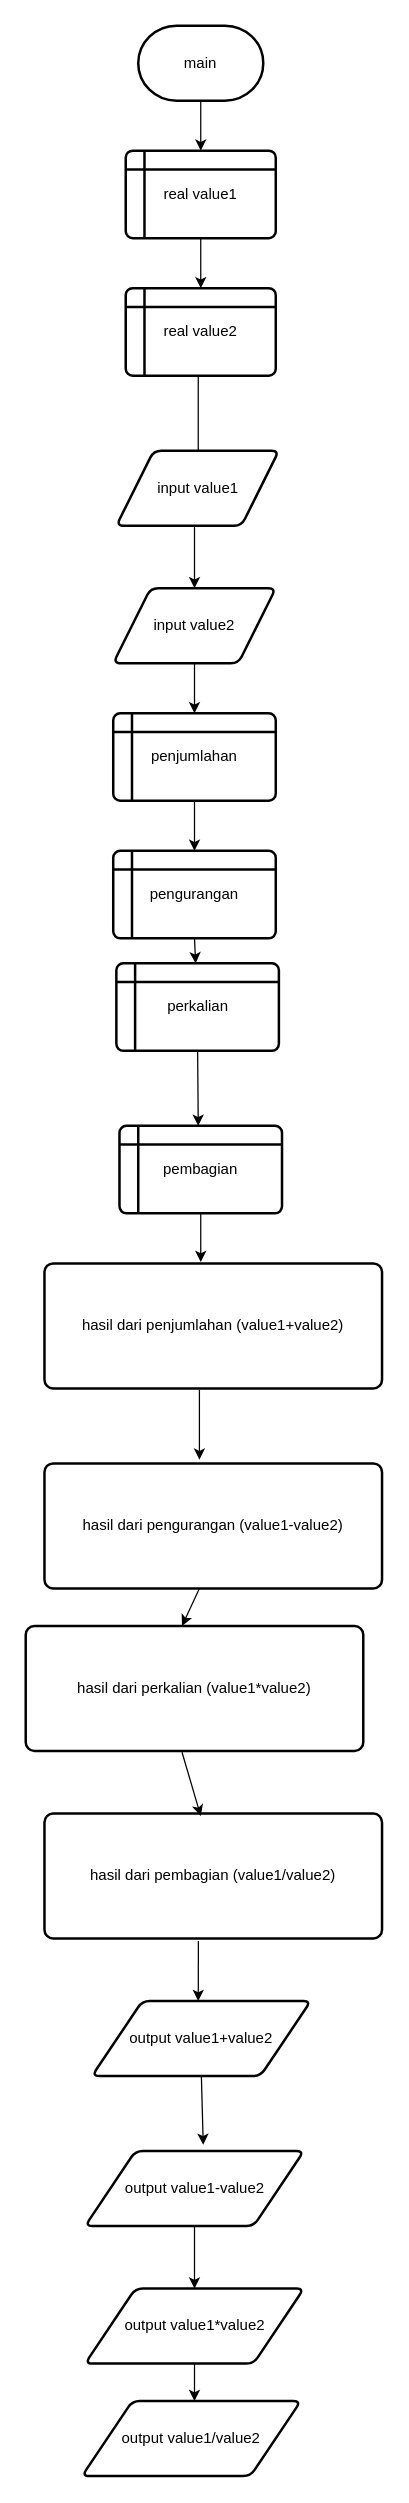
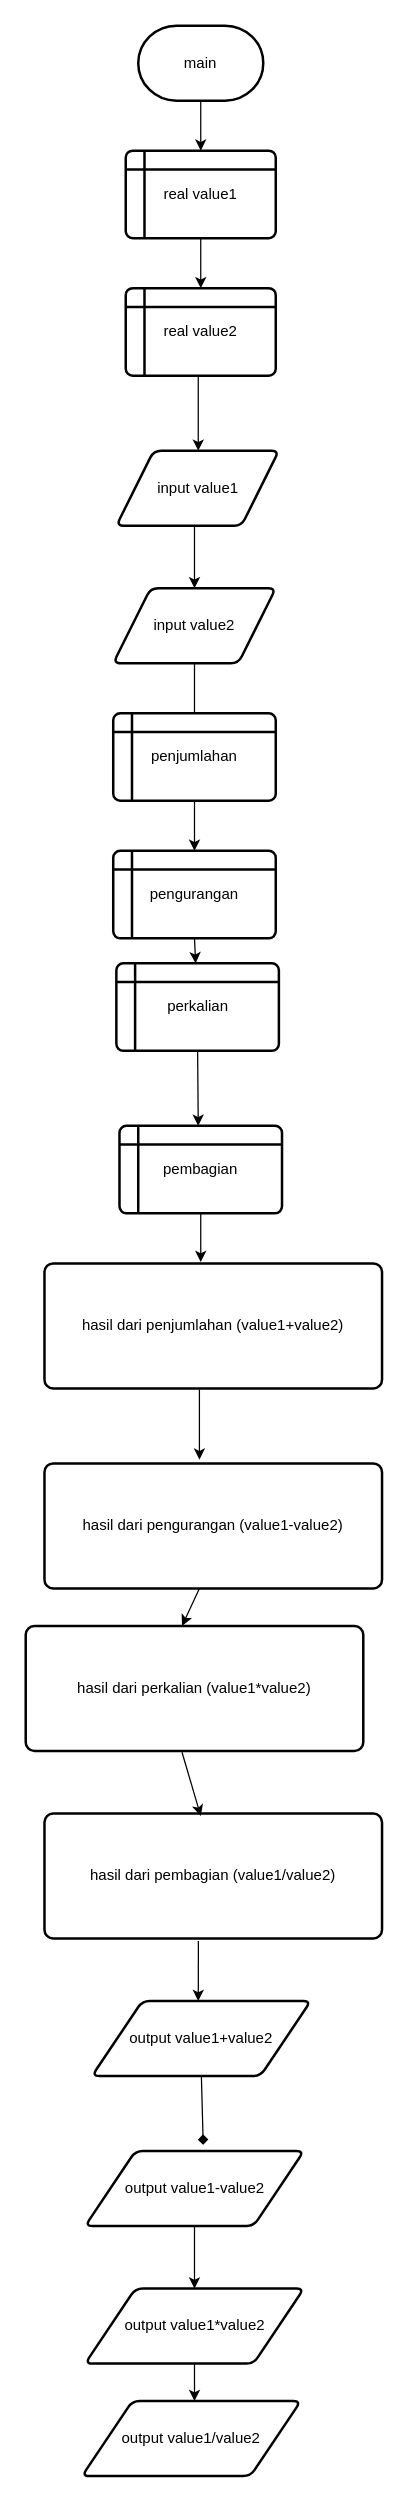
- <mxCell id="4" value="" style="edgeStyle=orthogonalEdgeStyle;rounded=0;orthogonalLoop=1;jettySize=auto;html=1;endArrow=none;" parent="1" source="5" target="6" edge="1"><mxGeometry relative="1" as="geometry"><Array as="points"><mxPoint x="158" y="320" /><mxPoint x="158" y="320" /></Array></mxGeometry></mxCell>
+ <mxCell id="4" value="" style="edgeStyle=orthogonalEdgeStyle;rounded=0;orthogonalLoop=1;jettySize=auto;html=1;" parent="1" source="5" target="6" edge="1"><mxGeometry relative="1" as="geometry"><Array as="points"><mxPoint x="158" y="320" /><mxPoint x="158" y="320" /></Array></mxGeometry></mxCell>
- <mxCell id="25" value="" style="endArrow=classic;html=1;rounded=0;exitX=0.5;exitY=1;exitDx=0;exitDy=0;entryX=0.5;entryY=0;entryDx=0;entryDy=0;" parent="1" source="24" target="7" edge="1"><mxGeometry width="50" height="50" relative="1" as="geometry"><mxPoint x="125" y="520" as="sourcePoint" /><mxPoint x="175" y="470" as="targetPoint" /></mxGeometry></mxCell>
+ <mxCell id="25" value="" style="endArrow=none;html=1;rounded=0;exitX=0.5;exitY=1;exitDx=0;exitDy=0;entryX=0.5;entryY=0;entryDx=0;entryDy=0;" parent="1" source="24" target="7" edge="1"><mxGeometry width="50" height="50" relative="1" as="geometry"><mxPoint x="125" y="520" as="sourcePoint" /><mxPoint x="175" y="470" as="targetPoint" /></mxGeometry></mxCell>
- <mxCell id="34" value="" style="endArrow=classic;html=1;rounded=0;exitX=0.5;exitY=1;exitDx=0;exitDy=0;entryX=0.54;entryY=-0.083;entryDx=0;entryDy=0;entryPerimeter=0;" parent="1" source="15" target="16" edge="1"><mxGeometry width="50" height="50" relative="1" as="geometry"><mxPoint x="175" y="1820" as="sourcePoint" /><mxPoint x="225" y="1770" as="targetPoint" /></mxGeometry></mxCell>
+ <mxCell id="34" value="" style="endArrow=diamond;html=1;rounded=0;exitX=0.5;exitY=1;exitDx=0;exitDy=0;entryX=0.54;entryY=-0.083;entryDx=0;entryDy=0;entryPerimeter=0;" parent="1" source="15" target="16" edge="1"><mxGeometry width="50" height="50" relative="1" as="geometry"><mxPoint x="175" y="1820" as="sourcePoint" /><mxPoint x="225" y="1770" as="targetPoint" /></mxGeometry></mxCell>
